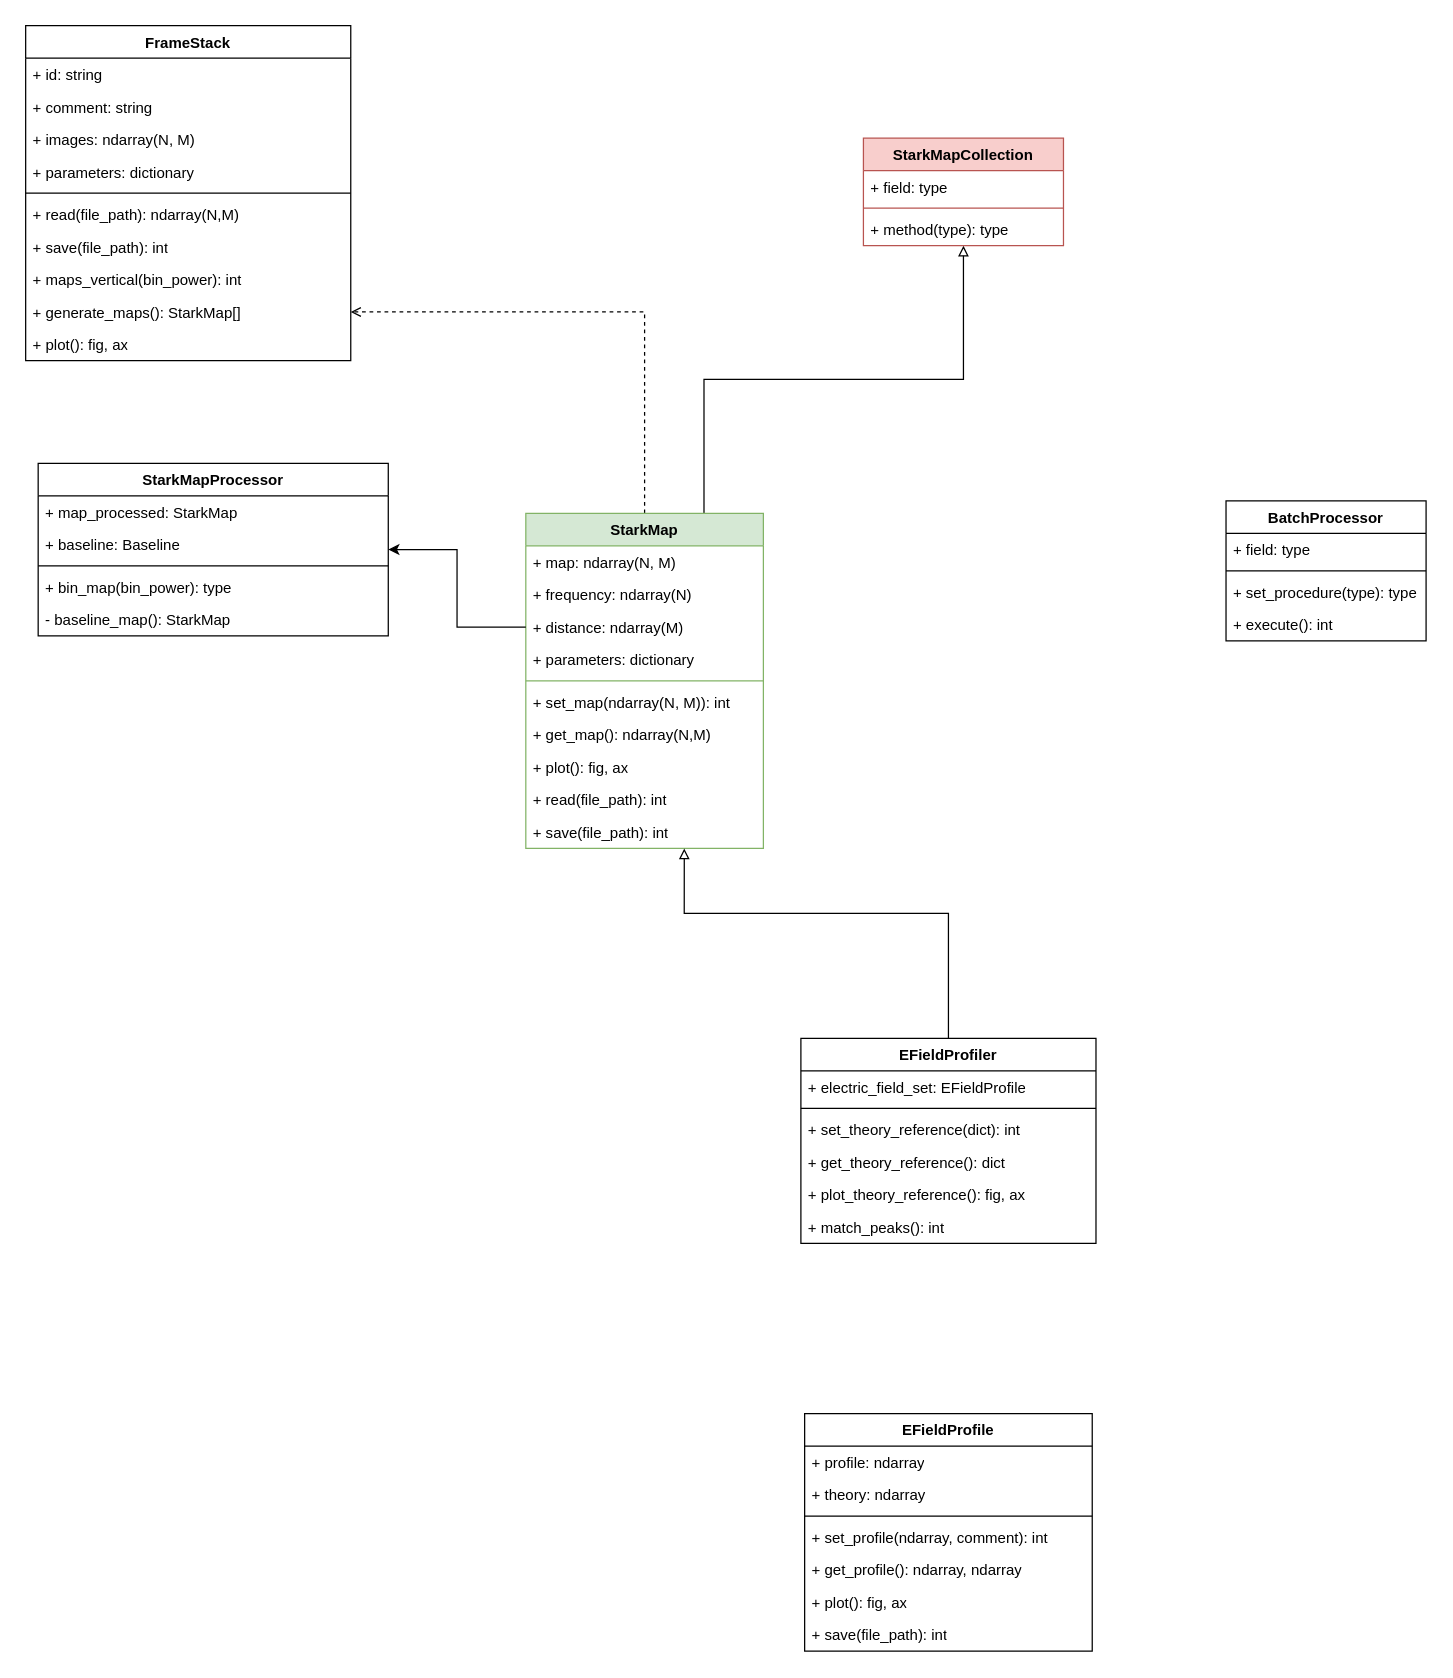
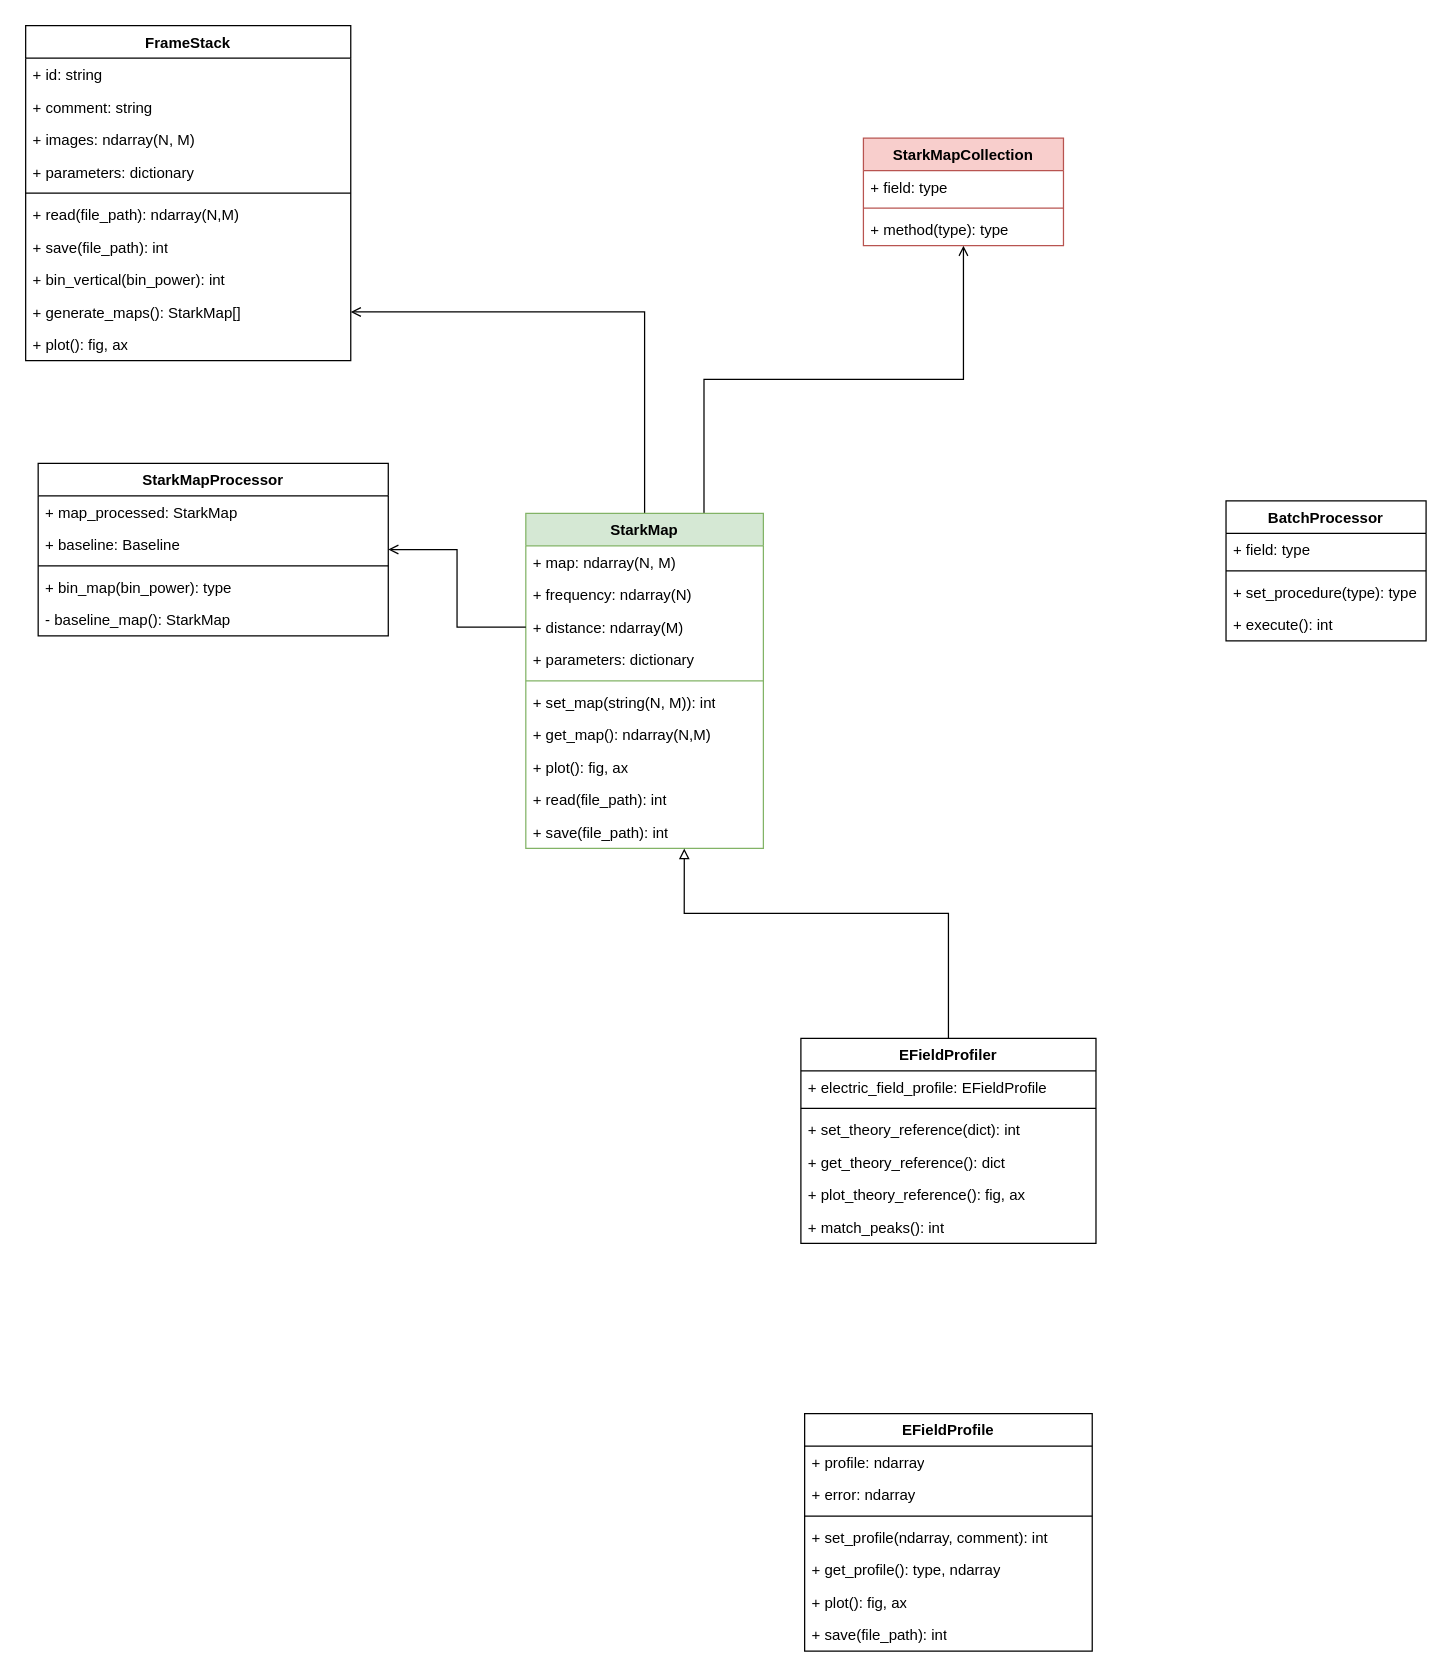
- <mxCell id="3" style="edgeStyle=orthogonalEdgeStyle;rounded=0;orthogonalLoop=1;jettySize=auto;html=1;exitX=0.75;exitY=0;exitDx=0;exitDy=0;entryX=0.5;entryY=1;entryDx=0;entryDy=0;endArrow=block;endFill=0;" edge="1" parent="1" source="4" target="53"><mxGeometry relative="1" as="geometry" /></mxCell>
+ <mxCell id="3" style="edgeStyle=orthogonalEdgeStyle;rounded=0;orthogonalLoop=1;jettySize=auto;html=1;exitX=0.75;exitY=0;exitDx=0;exitDy=0;entryX=0.5;entryY=1;entryDx=0;entryDy=0;endArrow=open;endFill=0;" edge="1" parent="1" source="4" target="53"><mxGeometry relative="1" as="geometry" /></mxCell>
- <mxCell id="50" value="+ maps_vertical(bin_power): int" style="text;strokeColor=none;fillColor=none;align=left;verticalAlign=top;spacingLeft=4;spacingRight=4;overflow=hidden;rotatable=0;points=[[0,0.5],[1,0.5]];portConstraint=eastwest;whiteSpace=wrap;html=1;" parent="42" vertex="1"><mxGeometry y="190" width="260" height="26" as="geometry" /></mxCell>
+ <mxCell id="50" value="+ bin_vertical(bin_power): int" style="text;strokeColor=none;fillColor=none;align=left;verticalAlign=top;spacingLeft=4;spacingRight=4;overflow=hidden;rotatable=0;points=[[0,0.5],[1,0.5]];portConstraint=eastwest;whiteSpace=wrap;html=1;" parent="42" vertex="1"><mxGeometry y="190" width="260" height="26" as="geometry" /></mxCell>
- <mxCell id="2" style="edgeStyle=orthogonalEdgeStyle;rounded=0;orthogonalLoop=1;jettySize=auto;html=1;exitX=0.5;exitY=0;exitDx=0;exitDy=0;entryX=1;entryY=0.5;entryDx=0;entryDy=0;endArrow=open;endFill=0;dashed=1;" parent="1" source="4" target="51" edge="1"><mxGeometry relative="1" as="geometry" /></mxCell>
+ <mxCell id="2" style="edgeStyle=orthogonalEdgeStyle;rounded=0;orthogonalLoop=1;jettySize=auto;html=1;exitX=0.5;exitY=0;exitDx=0;exitDy=0;entryX=1;entryY=0.5;entryDx=0;entryDy=0;endArrow=open;endFill=0;" parent="1" source="4" target="51" edge="1"><mxGeometry relative="1" as="geometry" /></mxCell>
- <mxCell id="57" style="edgeStyle=orthogonalEdgeStyle;rounded=0;orthogonalLoop=1;jettySize=auto;html=1;exitX=0;exitY=0.5;exitDx=0;exitDy=0;entryX=1;entryY=0.5;entryDx=0;entryDy=0;" edge="1" parent="1" source="7" target="36"><mxGeometry relative="1" as="geometry" /></mxCell>
+ <mxCell id="57" style="edgeStyle=orthogonalEdgeStyle;rounded=0;orthogonalLoop=1;jettySize=auto;html=1;exitX=0;exitY=0.5;exitDx=0;exitDy=0;entryX=1;entryY=0.5;entryDx=0;entryDy=0;endArrow=open;" edge="1" parent="1" source="7" target="36"><mxGeometry relative="1" as="geometry" /></mxCell>
- <mxCell id="10" value="+ set_map(ndarray(N, M)): int" style="text;strokeColor=none;fillColor=none;align=left;verticalAlign=top;spacingLeft=4;spacingRight=4;overflow=hidden;rotatable=0;points=[[0,0.5],[1,0.5]];portConstraint=eastwest;whiteSpace=wrap;html=1;" parent="4" vertex="1"><mxGeometry y="138" width="190" height="26" as="geometry" /></mxCell>
+ <mxCell id="10" value="+ set_map(string(N, M)): int" style="text;strokeColor=none;fillColor=none;align=left;verticalAlign=top;spacingLeft=4;spacingRight=4;overflow=hidden;rotatable=0;points=[[0,0.5],[1,0.5]];portConstraint=eastwest;whiteSpace=wrap;html=1;" parent="4" vertex="1"><mxGeometry y="138" width="190" height="26" as="geometry" /></mxCell>
- <mxCell id="17" value="+ electric_field_set: EFieldProfile" style="text;strokeColor=none;fillColor=none;align=left;verticalAlign=top;spacingLeft=4;spacingRight=4;overflow=hidden;rotatable=0;points=[[0,0.5],[1,0.5]];portConstraint=eastwest;whiteSpace=wrap;html=1;" parent="16" vertex="1"><mxGeometry y="26" width="236" height="26" as="geometry" /></mxCell>
+ <mxCell id="17" value="+ electric_field_profile: EFieldProfile" style="text;strokeColor=none;fillColor=none;align=left;verticalAlign=top;spacingLeft=4;spacingRight=4;overflow=hidden;rotatable=0;points=[[0,0.5],[1,0.5]];portConstraint=eastwest;whiteSpace=wrap;html=1;" parent="16" vertex="1"><mxGeometry y="26" width="236" height="26" as="geometry" /></mxCell>
- <mxCell id="30" value="+ theory: ndarray" style="text;strokeColor=none;fillColor=none;align=left;verticalAlign=top;spacingLeft=4;spacingRight=4;overflow=hidden;rotatable=0;points=[[0,0.5],[1,0.5]];portConstraint=eastwest;whiteSpace=wrap;html=1;" parent="28" vertex="1"><mxGeometry y="52" width="230" height="26" as="geometry" /></mxCell>
+ <mxCell id="30" value="+ error: ndarray" style="text;strokeColor=none;fillColor=none;align=left;verticalAlign=top;spacingLeft=4;spacingRight=4;overflow=hidden;rotatable=0;points=[[0,0.5],[1,0.5]];portConstraint=eastwest;whiteSpace=wrap;html=1;" parent="28" vertex="1"><mxGeometry y="52" width="230" height="26" as="geometry" /></mxCell>
- <mxCell id="33" value="+ get_profile(): ndarray, ndarray" style="text;strokeColor=none;fillColor=none;align=left;verticalAlign=top;spacingLeft=4;spacingRight=4;overflow=hidden;rotatable=0;points=[[0,0.5],[1,0.5]];portConstraint=eastwest;whiteSpace=wrap;html=1;" parent="28" vertex="1"><mxGeometry y="112" width="230" height="26" as="geometry" /></mxCell>
+ <mxCell id="33" value="+ get_profile(): type, ndarray" style="text;strokeColor=none;fillColor=none;align=left;verticalAlign=top;spacingLeft=4;spacingRight=4;overflow=hidden;rotatable=0;points=[[0,0.5],[1,0.5]];portConstraint=eastwest;whiteSpace=wrap;html=1;" parent="28" vertex="1"><mxGeometry y="112" width="230" height="26" as="geometry" /></mxCell>
